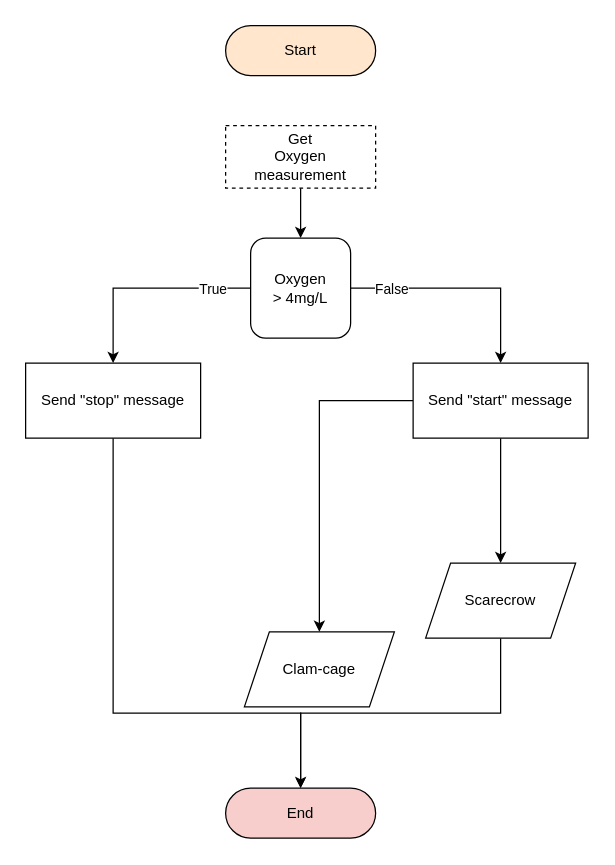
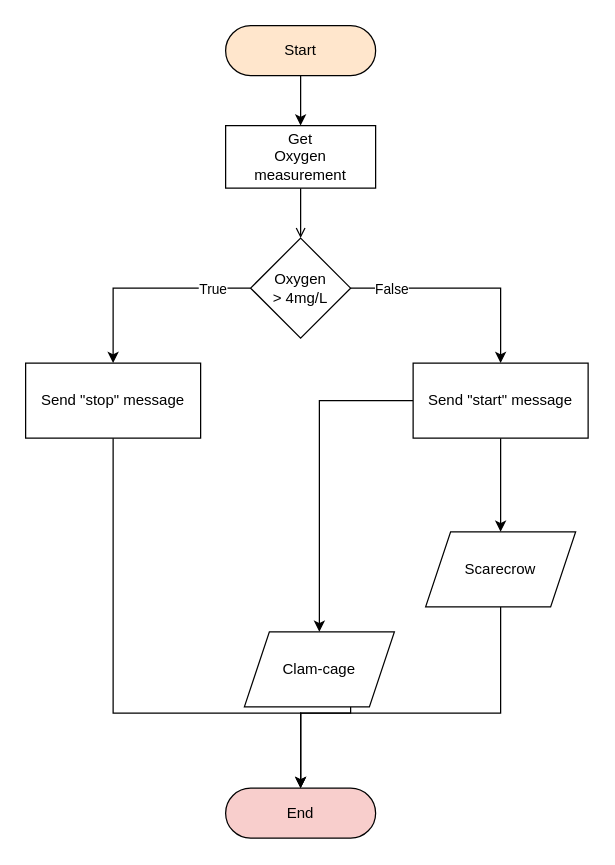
+ <mxCell id="2" value="" style="edgeStyle=orthogonalEdgeStyle;rounded=0;orthogonalLoop=1;jettySize=auto;html=1;" parent="1" source="3" target="5" edge="1"><mxGeometry relative="1" as="geometry" /></mxCell>
- <mxCell id="5" value="Get&lt;br&gt;Oxygen measurement" style="whiteSpace=wrap;html=1;rounded=1;glass=0;strokeWidth=1;shadow=0;arcSize=0;dashed=1;" parent="1" vertex="1"><mxGeometry x="180" y="100" width="120" height="50" as="geometry" /></mxCell>
+ <mxCell id="5" value="Get&lt;br&gt;Oxygen measurement" style="whiteSpace=wrap;html=1;rounded=1;glass=0;strokeWidth=1;shadow=0;arcSize=0;" parent="1" vertex="1"><mxGeometry x="180" y="100" width="120" height="50" as="geometry" /></mxCell>
- <mxCell id="4" value="" style="edgeStyle=orthogonalEdgeStyle;rounded=0;orthogonalLoop=1;jettySize=auto;html=1;" parent="1" source="5" target="10" edge="1"><mxGeometry relative="1" as="geometry" /></mxCell>
+ <mxCell id="4" value="" style="edgeStyle=orthogonalEdgeStyle;rounded=0;orthogonalLoop=1;jettySize=auto;html=1;endArrow=open;" parent="1" source="5" target="10" edge="1"><mxGeometry relative="1" as="geometry" /></mxCell>
- <mxCell id="10" value="Oxygen&lt;br&gt;&amp;gt; 4mg/L" style="whiteSpace=wrap;html=1;rounded=1;" parent="1" vertex="1"><mxGeometry x="200" y="190" width="80" height="80" as="geometry" /></mxCell>
+ <mxCell id="10" value="Oxygen&lt;br&gt;&amp;gt; 4mg/L" style="rhombus;whiteSpace=wrap;html=1;" parent="1" vertex="1"><mxGeometry x="200" y="190" width="80" height="80" as="geometry" /></mxCell>
- <mxCell id="18" value="Scarecrow" style="shape=parallelogram;perimeter=parallelogramPerimeter;whiteSpace=wrap;html=1;fixedSize=1;" parent="1" vertex="1"><mxGeometry x="340" y="450" width="120" height="60" as="geometry" /></mxCell>
+ <mxCell id="18" value="Scarecrow" style="shape=parallelogram;perimeter=parallelogramPerimeter;whiteSpace=wrap;html=1;fixedSize=1;" parent="1" vertex="1"><mxGeometry x="340" y="425" width="120" height="60" as="geometry" /></mxCell>
+ <mxCell id="15" style="edgeStyle=orthogonalEdgeStyle;rounded=0;orthogonalLoop=1;jettySize=auto;html=1;entryX=0.5;entryY=0;entryDx=0;entryDy=0;" parent="1" source="16" target="11" edge="1"><mxGeometry relative="1" as="geometry"><Array as="points"><mxPoint x="280" y="570" /><mxPoint x="240" y="570" /></Array></mxGeometry></mxCell>
